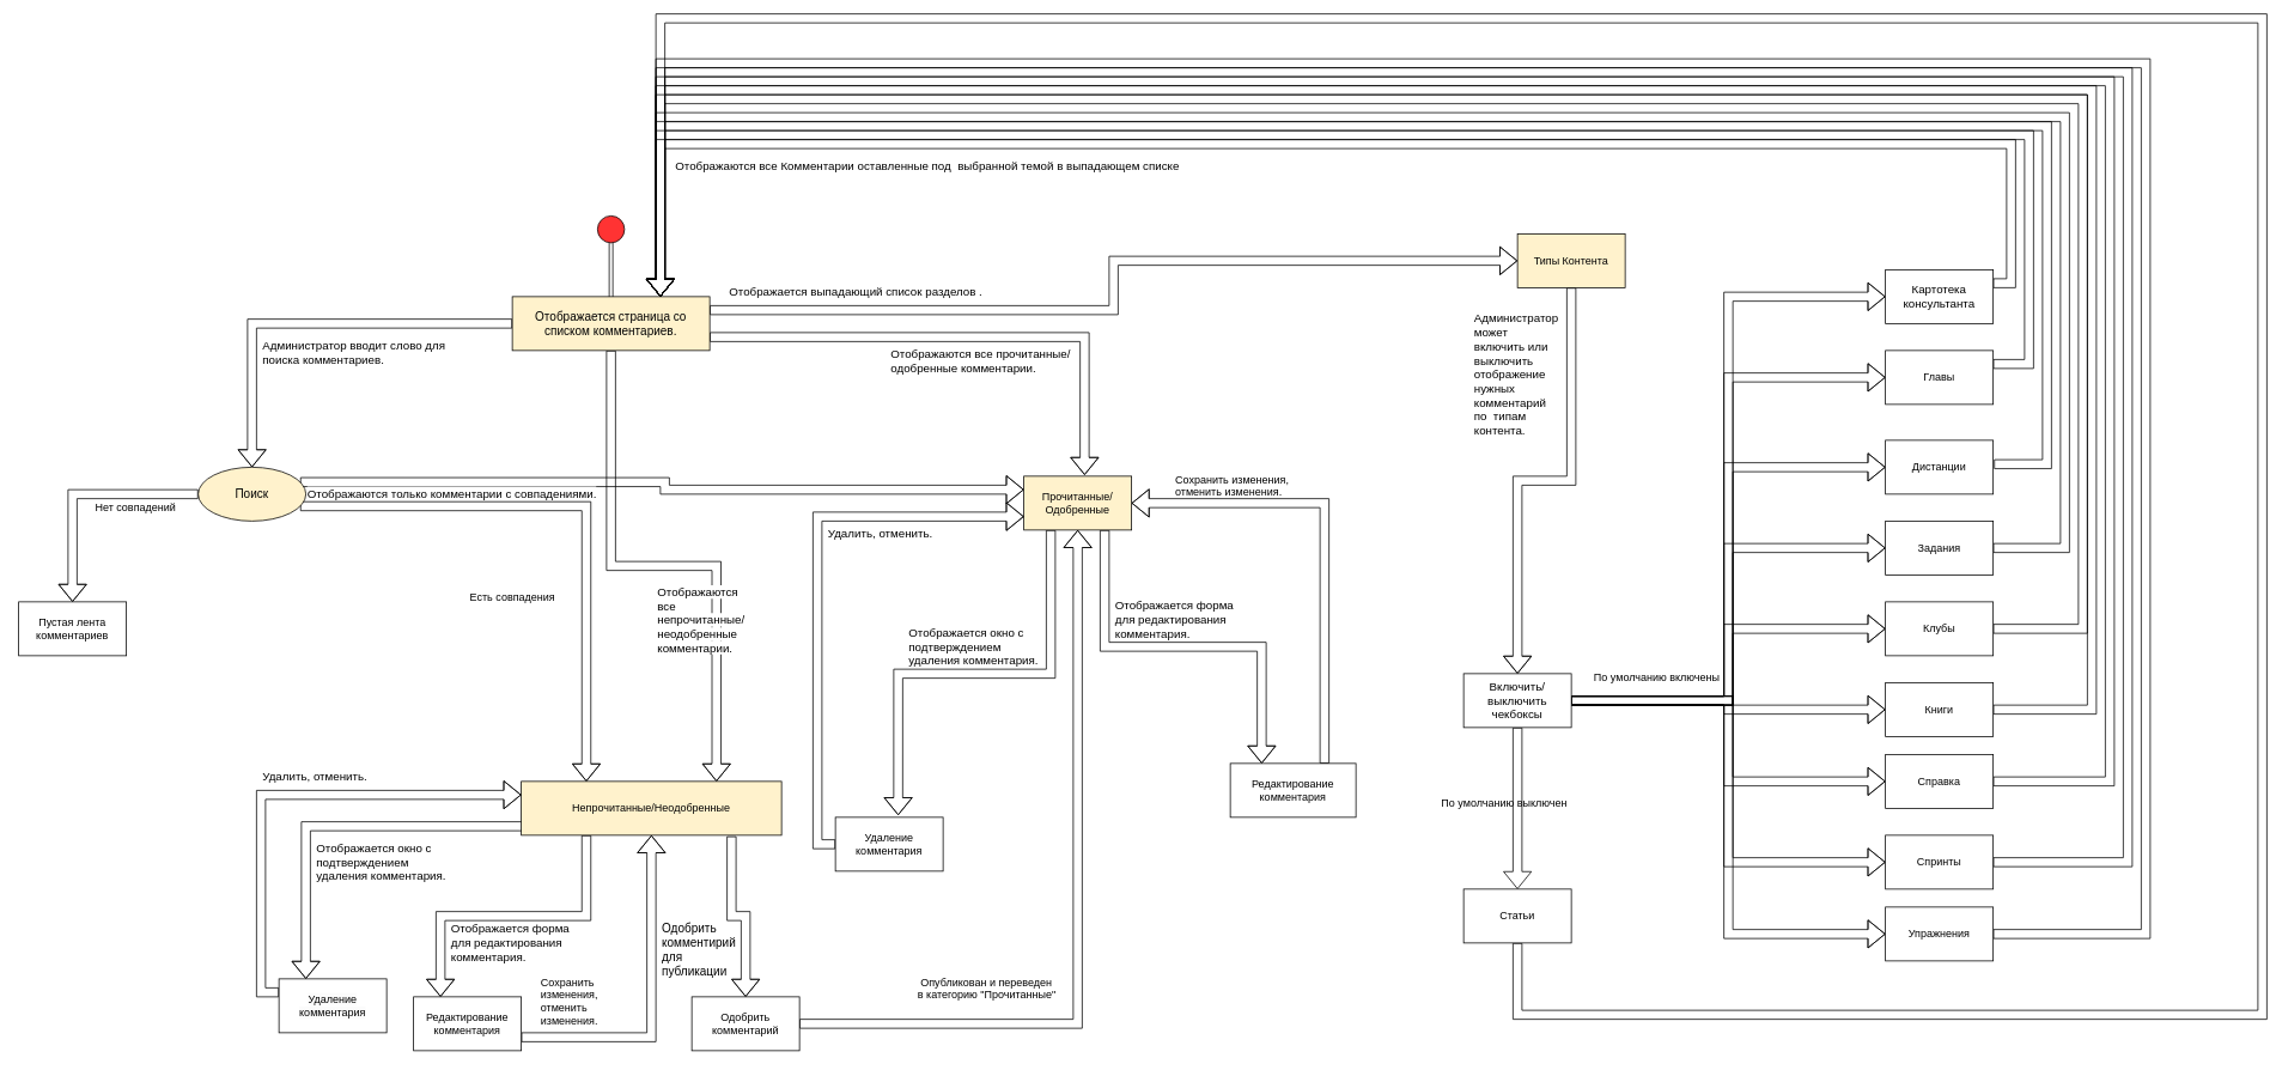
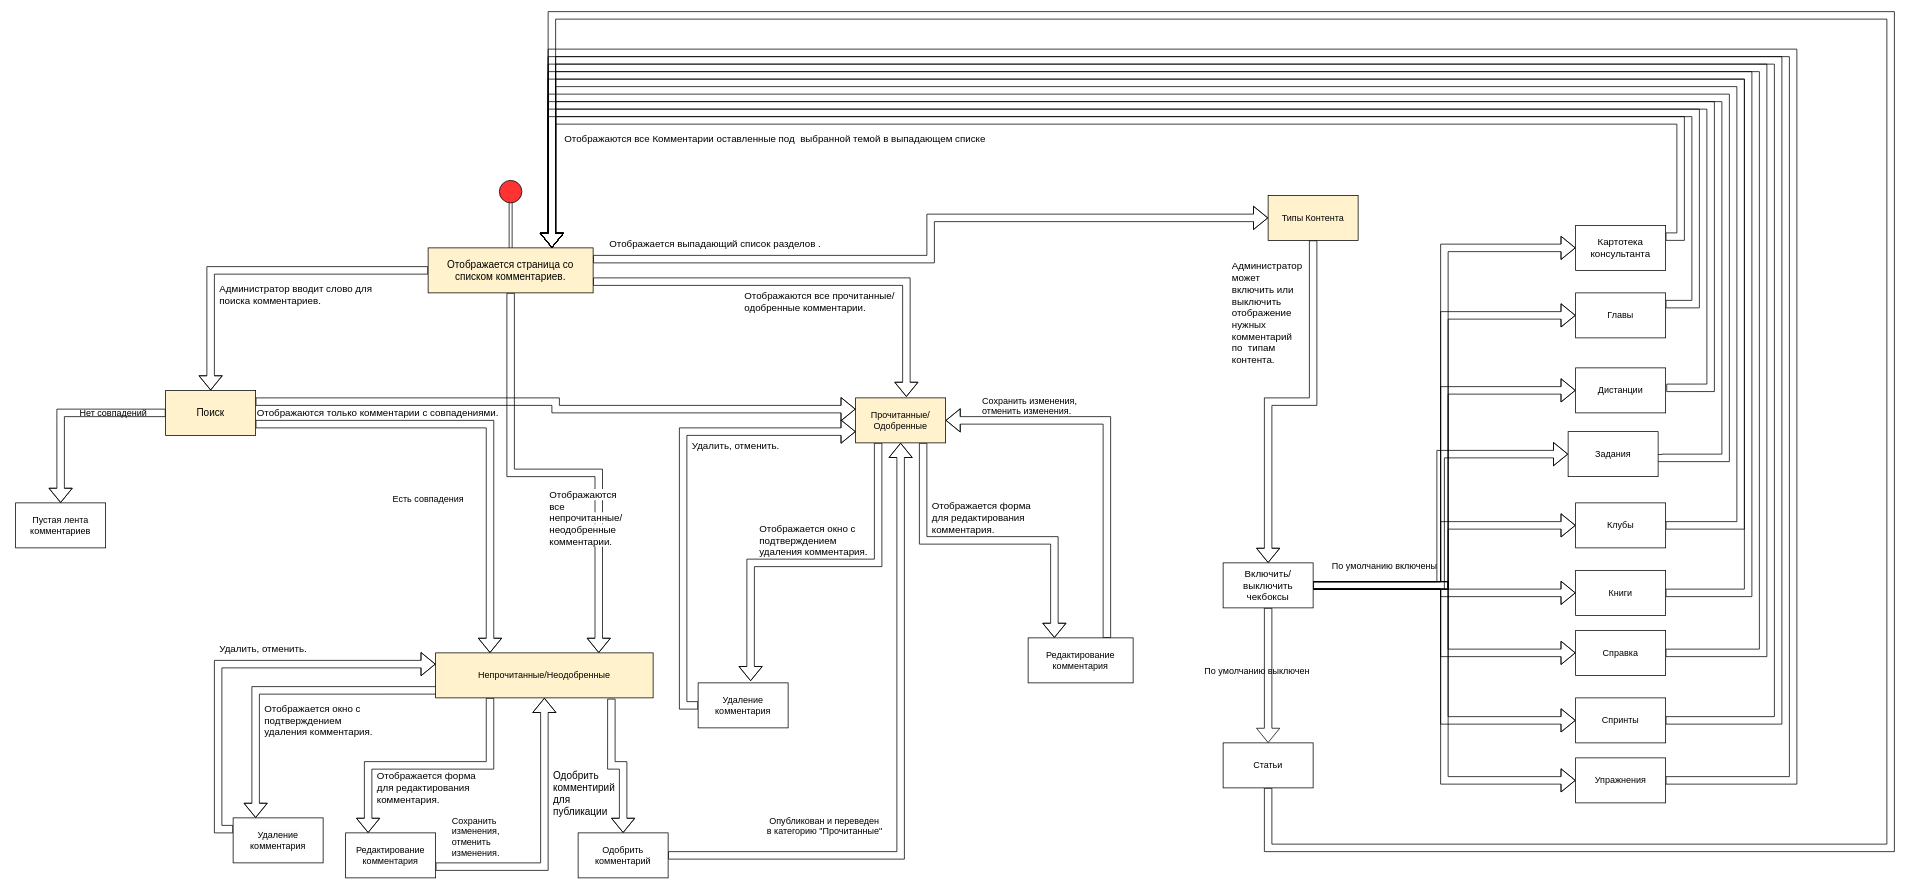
- <mxCell id="5" value="&lt;meta charset=&quot;utf-8&quot;&gt;&lt;span data-sheets-userformat=&quot;{&amp;quot;2&amp;quot;:769,&amp;quot;3&amp;quot;:{&amp;quot;1&amp;quot;:0},&amp;quot;11&amp;quot;:4,&amp;quot;12&amp;quot;:0}&quot; data-sheets-value=&quot;{&amp;quot;1&amp;quot;:2,&amp;quot;2&amp;quot;:&amp;quot;Поиск&amp;quot;}&quot; style=&quot;font-size:10pt;font-family:Arial;font-style:normal;&quot;&gt;Поиск&lt;/span&gt;" style="ellipse;whiteSpace=wrap;html=1;fillColor=#FFF2CC;" parent="1" vertex="1"><mxGeometry x="220" y="520" width="120" height="60" as="geometry" /></mxCell>
+ <mxCell id="5" value="&lt;meta charset=&quot;utf-8&quot;&gt;&lt;span data-sheets-userformat=&quot;{&amp;quot;2&amp;quot;:769,&amp;quot;3&amp;quot;:{&amp;quot;1&amp;quot;:0},&amp;quot;11&amp;quot;:4,&amp;quot;12&amp;quot;:0}&quot; data-sheets-value=&quot;{&amp;quot;1&amp;quot;:2,&amp;quot;2&amp;quot;:&amp;quot;Поиск&amp;quot;}&quot; style=&quot;font-size:10pt;font-family:Arial;font-style:normal;&quot;&gt;Поиск&lt;/span&gt;" style="rounded=0;whiteSpace=wrap;html=1;fillColor=#FFF2CC;" parent="1" vertex="1"><mxGeometry x="220" y="520" width="120" height="60" as="geometry" /></mxCell>
- <mxCell id="84" value="Нет совпадений" style="text;html=1;align=center;verticalAlign=middle;resizable=0;points=[];autosize=1;strokeColor=none;fillColor=none;" parent="1" vertex="1"><mxGeometry x="90" y="550" width="120" height="30" as="geometry" /></mxCell>
+ <mxCell id="84" value="Нет совпадений" style="text;html=1;align=center;verticalAlign=middle;resizable=0;points=[];autosize=1;strokeColor=none;fillColor=none;" parent="1" vertex="1"><mxGeometry x="90" y="535" width="120" height="30" as="geometry" /></mxCell>
- <mxCell id="65" value="Задания" style="rounded=0;whiteSpace=wrap;html=1;" parent="1" vertex="1"><mxGeometry x="2100" y="580" width="120" height="60" as="geometry" /></mxCell>
+ <mxCell id="65" value="Задания" style="rounded=0;whiteSpace=wrap;html=1;" parent="1" vertex="1"><mxGeometry x="2090" y="575" width="120" height="60" as="geometry" /></mxCell>
